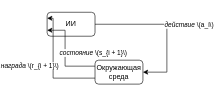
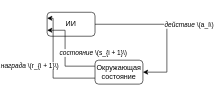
- <mxCell id="9" value="Окружающая среда" style="rounded=1;whiteSpace=wrap;html=1;" vertex="1" parent="1"><mxGeometry x="100" y="100" width="80" height="40" as="geometry" /></mxCell>
+ <mxCell id="9" value="Окружающая состояние" style="rounded=1;whiteSpace=wrap;html=1;" vertex="1" parent="1"><mxGeometry x="100" y="100" width="80" height="40" as="geometry" /></mxCell>
